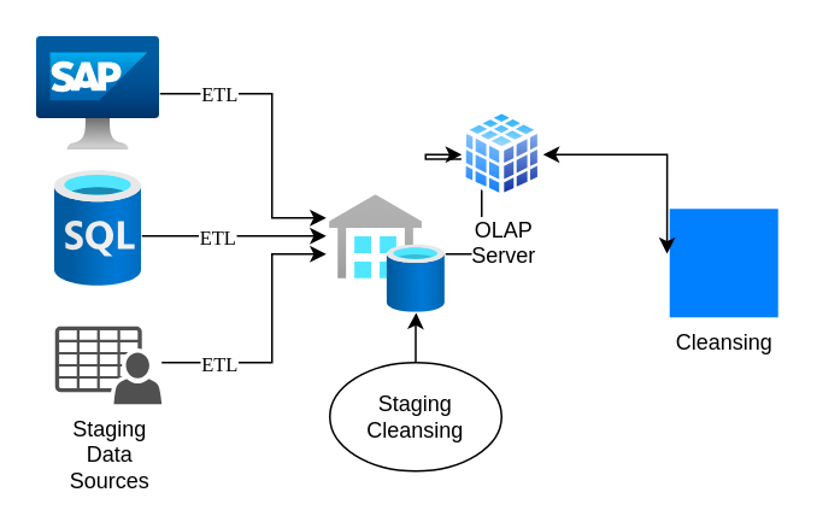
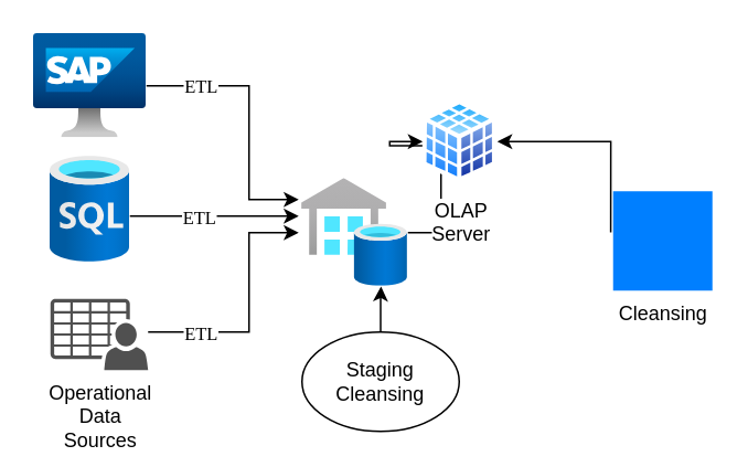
- <mxCell id="18" style="edgeStyle=orthogonalEdgeStyle;rounded=0;orthogonalLoop=1;jettySize=auto;html=1;entryX=-0.024;entryY=0.415;entryDx=0;entryDy=0;entryPerimeter=0;startArrow=classic;startFill=1;" edge="1" parent="1" source="16" target="17"><mxGeometry relative="1" as="geometry" /></mxCell>
+ <mxCell id="18" style="edgeStyle=orthogonalEdgeStyle;rounded=0;orthogonalLoop=1;jettySize=auto;html=1;entryX=-0.024;entryY=0.415;entryDx=0;entryDy=0;entryPerimeter=0;startArrow=classic;startFill=1;endArrow=none;" edge="1" parent="1" source="16" target="17"><mxGeometry relative="1" as="geometry" /></mxCell>
- <mxCell id="12" value="Staging&lt;br&gt;Data&lt;br&gt;Sources" style="sketch=0;pointerEvents=1;shadow=0;dashed=0;html=1;strokeColor=none;fillColor=#505050;labelPosition=center;verticalLabelPosition=bottom;verticalAlign=top;outlineConnect=0;align=center;shape=mxgraph.office.users.csv_file;" vertex="1" parent="11"><mxGeometry x="10" y="160" width="59" height="43" as="geometry" /></mxCell>
+ <mxCell id="12" value="Operational&lt;br&gt;Data&lt;br&gt;Sources" style="sketch=0;pointerEvents=1;shadow=0;dashed=0;html=1;strokeColor=none;fillColor=#505050;labelPosition=center;verticalLabelPosition=bottom;verticalAlign=top;outlineConnect=0;align=center;shape=mxgraph.office.users.csv_file;" vertex="1" parent="11"><mxGeometry x="10" y="160" width="59" height="43" as="geometry" /></mxCell>
